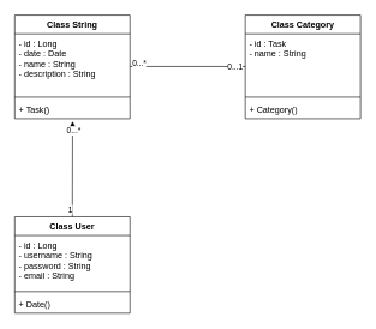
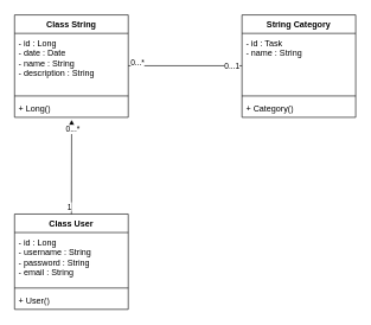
- <mxCell id="6" value="Class Category" style="swimlane;fontStyle=1;align=center;verticalAlign=top;childLayout=stackLayout;horizontal=1;startSize=26;horizontalStack=0;resizeParent=1;resizeParentMax=0;resizeLast=0;collapsible=1;marginBottom=0;whiteSpace=wrap;html=1;" vertex="1" parent="1"><mxGeometry x="340" y="20" width="160" height="144" as="geometry" /></mxCell>
+ <mxCell id="6" value="String Category" style="swimlane;fontStyle=1;align=center;verticalAlign=top;childLayout=stackLayout;horizontal=1;startSize=26;horizontalStack=0;resizeParent=1;resizeParentMax=0;resizeLast=0;collapsible=1;marginBottom=0;whiteSpace=wrap;html=1;" vertex="1" parent="1"><mxGeometry x="340" y="20" width="160" height="144" as="geometry" /></mxCell>
- <mxCell id="5" value="+ Task()" style="text;strokeColor=none;fillColor=none;align=left;verticalAlign=top;spacingLeft=4;spacingRight=4;overflow=hidden;rotatable=0;points=[[0,0.5],[1,0.5]];portConstraint=eastwest;whiteSpace=wrap;html=1;" vertex="1" parent="2"><mxGeometry y="118" width="160" height="26" as="geometry" /></mxCell>
+ <mxCell id="5" value="+ Long()" style="text;strokeColor=none;fillColor=none;align=left;verticalAlign=top;spacingLeft=4;spacingRight=4;overflow=hidden;rotatable=0;points=[[0,0.5],[1,0.5]];portConstraint=eastwest;whiteSpace=wrap;html=1;" vertex="1" parent="2"><mxGeometry y="118" width="160" height="26" as="geometry" /></mxCell>
- <mxCell id="16" value="+ Date()" style="text;strokeColor=none;fillColor=none;align=left;verticalAlign=top;spacingLeft=4;spacingRight=4;overflow=hidden;rotatable=0;points=[[0,0.5],[1,0.5]];portConstraint=eastwest;whiteSpace=wrap;html=1;" vertex="1" parent="13"><mxGeometry y="108" width="160" height="26" as="geometry" /></mxCell>
+ <mxCell id="16" value="+ User()" style="text;strokeColor=none;fillColor=none;align=left;verticalAlign=top;spacingLeft=4;spacingRight=4;overflow=hidden;rotatable=0;points=[[0,0.5],[1,0.5]];portConstraint=eastwest;whiteSpace=wrap;html=1;" vertex="1" parent="13"><mxGeometry y="108" width="160" height="26" as="geometry" /></mxCell>
